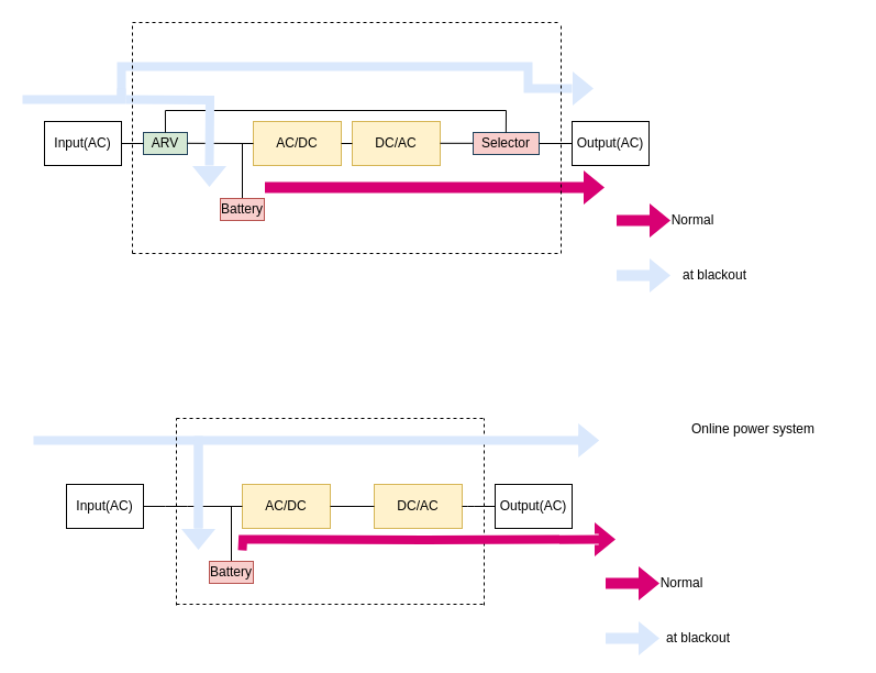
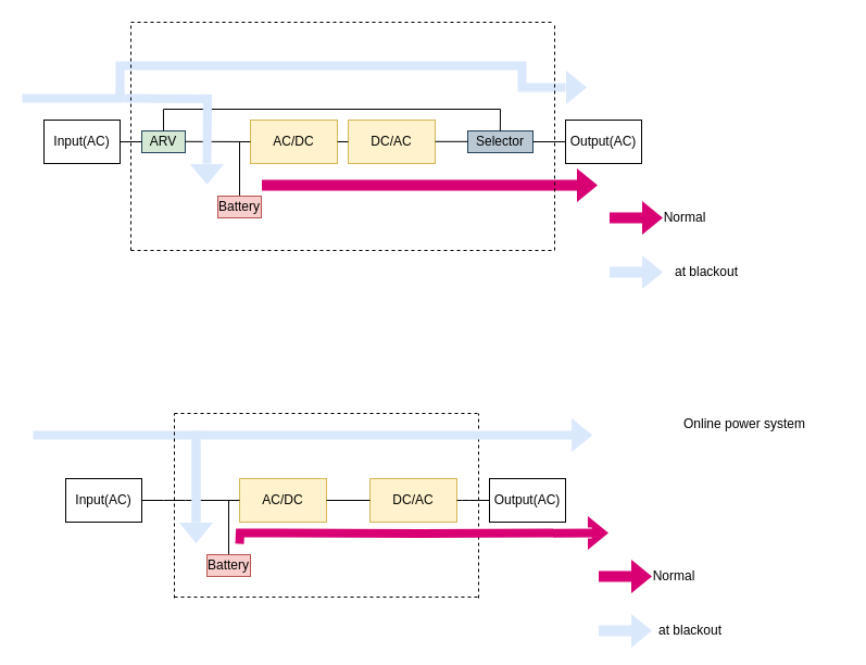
- <mxCell id="6" value="Selector" style="rounded=0;whiteSpace=wrap;html=1;fillColor=#f8cecc;strokeColor=#23445d;" vertex="1" parent="1"><mxGeometry x="430" y="120" width="60" height="20" as="geometry" /></mxCell>
+ <mxCell id="6" value="Selector" style="rounded=0;whiteSpace=wrap;html=1;fillColor=#bac8d3;strokeColor=#23445d;" vertex="1" parent="1"><mxGeometry x="430" y="120" width="60" height="20" as="geometry" /></mxCell>
